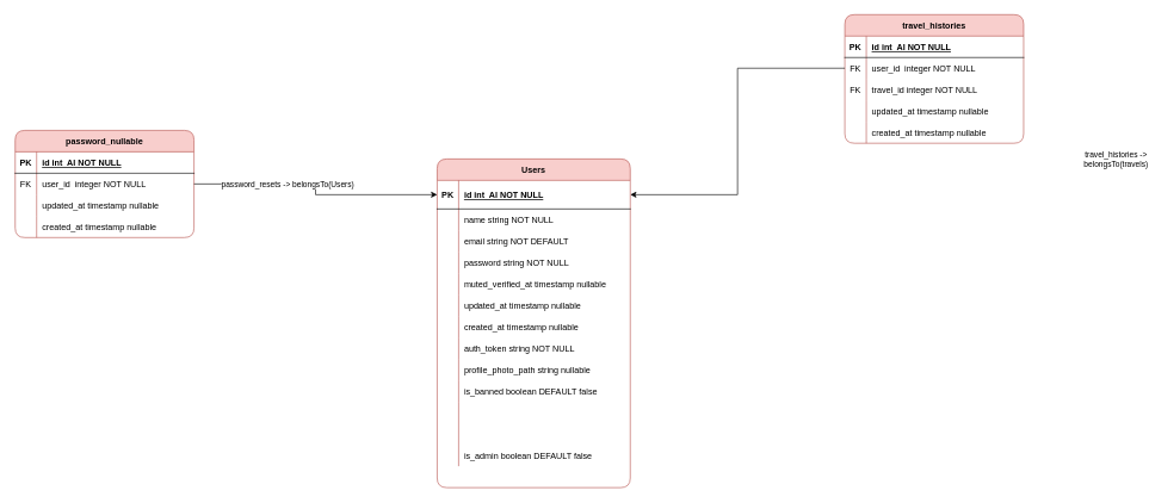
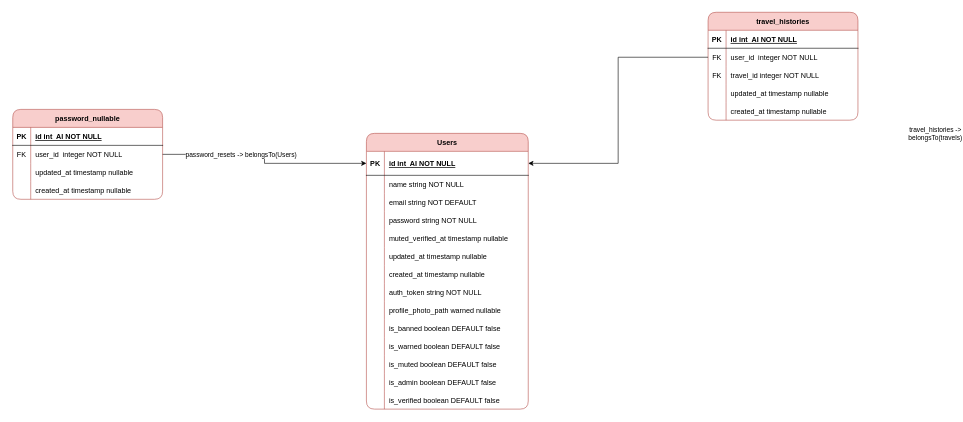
- <mxCell id="29" value="profile_photo_path string nullable" style="shape=partialRectangle;overflow=hidden;connectable=0;fillColor=none;top=0;left=0;bottom=0;right=0;align=left;spacingLeft=6;" parent="27" vertex="1"><mxGeometry x="30" width="240" height="30" as="geometry"><mxRectangle width="240" height="30" as="alternateBounds" /></mxGeometry></mxCell>
+ <mxCell id="29" value="profile_photo_path warned nullable" style="shape=partialRectangle;overflow=hidden;connectable=0;fillColor=none;top=0;left=0;bottom=0;right=0;align=left;spacingLeft=6;" parent="27" vertex="1"><mxGeometry x="30" width="240" height="30" as="geometry"><mxRectangle width="240" height="30" as="alternateBounds" /></mxGeometry></mxCell>
+ <mxCell id="35" value="is_warned boolean DEFAULT false" style="shape=partialRectangle;overflow=hidden;connectable=0;fillColor=none;top=0;left=0;bottom=0;right=0;align=left;spacingLeft=6;" parent="33" vertex="1"><mxGeometry x="30" width="240" height="30" as="geometry"><mxRectangle width="240" height="30" as="alternateBounds" /></mxGeometry></mxCell>
+ <mxCell id="38" value="is_muted boolean DEFAULT false" style="shape=partialRectangle;overflow=hidden;connectable=0;fillColor=none;top=0;left=0;bottom=0;right=0;align=left;spacingLeft=6;" parent="36" vertex="1"><mxGeometry x="30" width="240" height="30" as="geometry"><mxRectangle width="240" height="30" as="alternateBounds" /></mxGeometry></mxCell>
+ <mxCell id="44" value="is_verified boolean DEFAULT false" style="shape=partialRectangle;overflow=hidden;connectable=0;fillColor=none;top=0;left=0;bottom=0;right=0;align=left;spacingLeft=6;" parent="42" vertex="1"><mxGeometry x="30" width="240" height="30" as="geometry"><mxRectangle width="240" height="30" as="alternateBounds" /></mxGeometry></mxCell>
